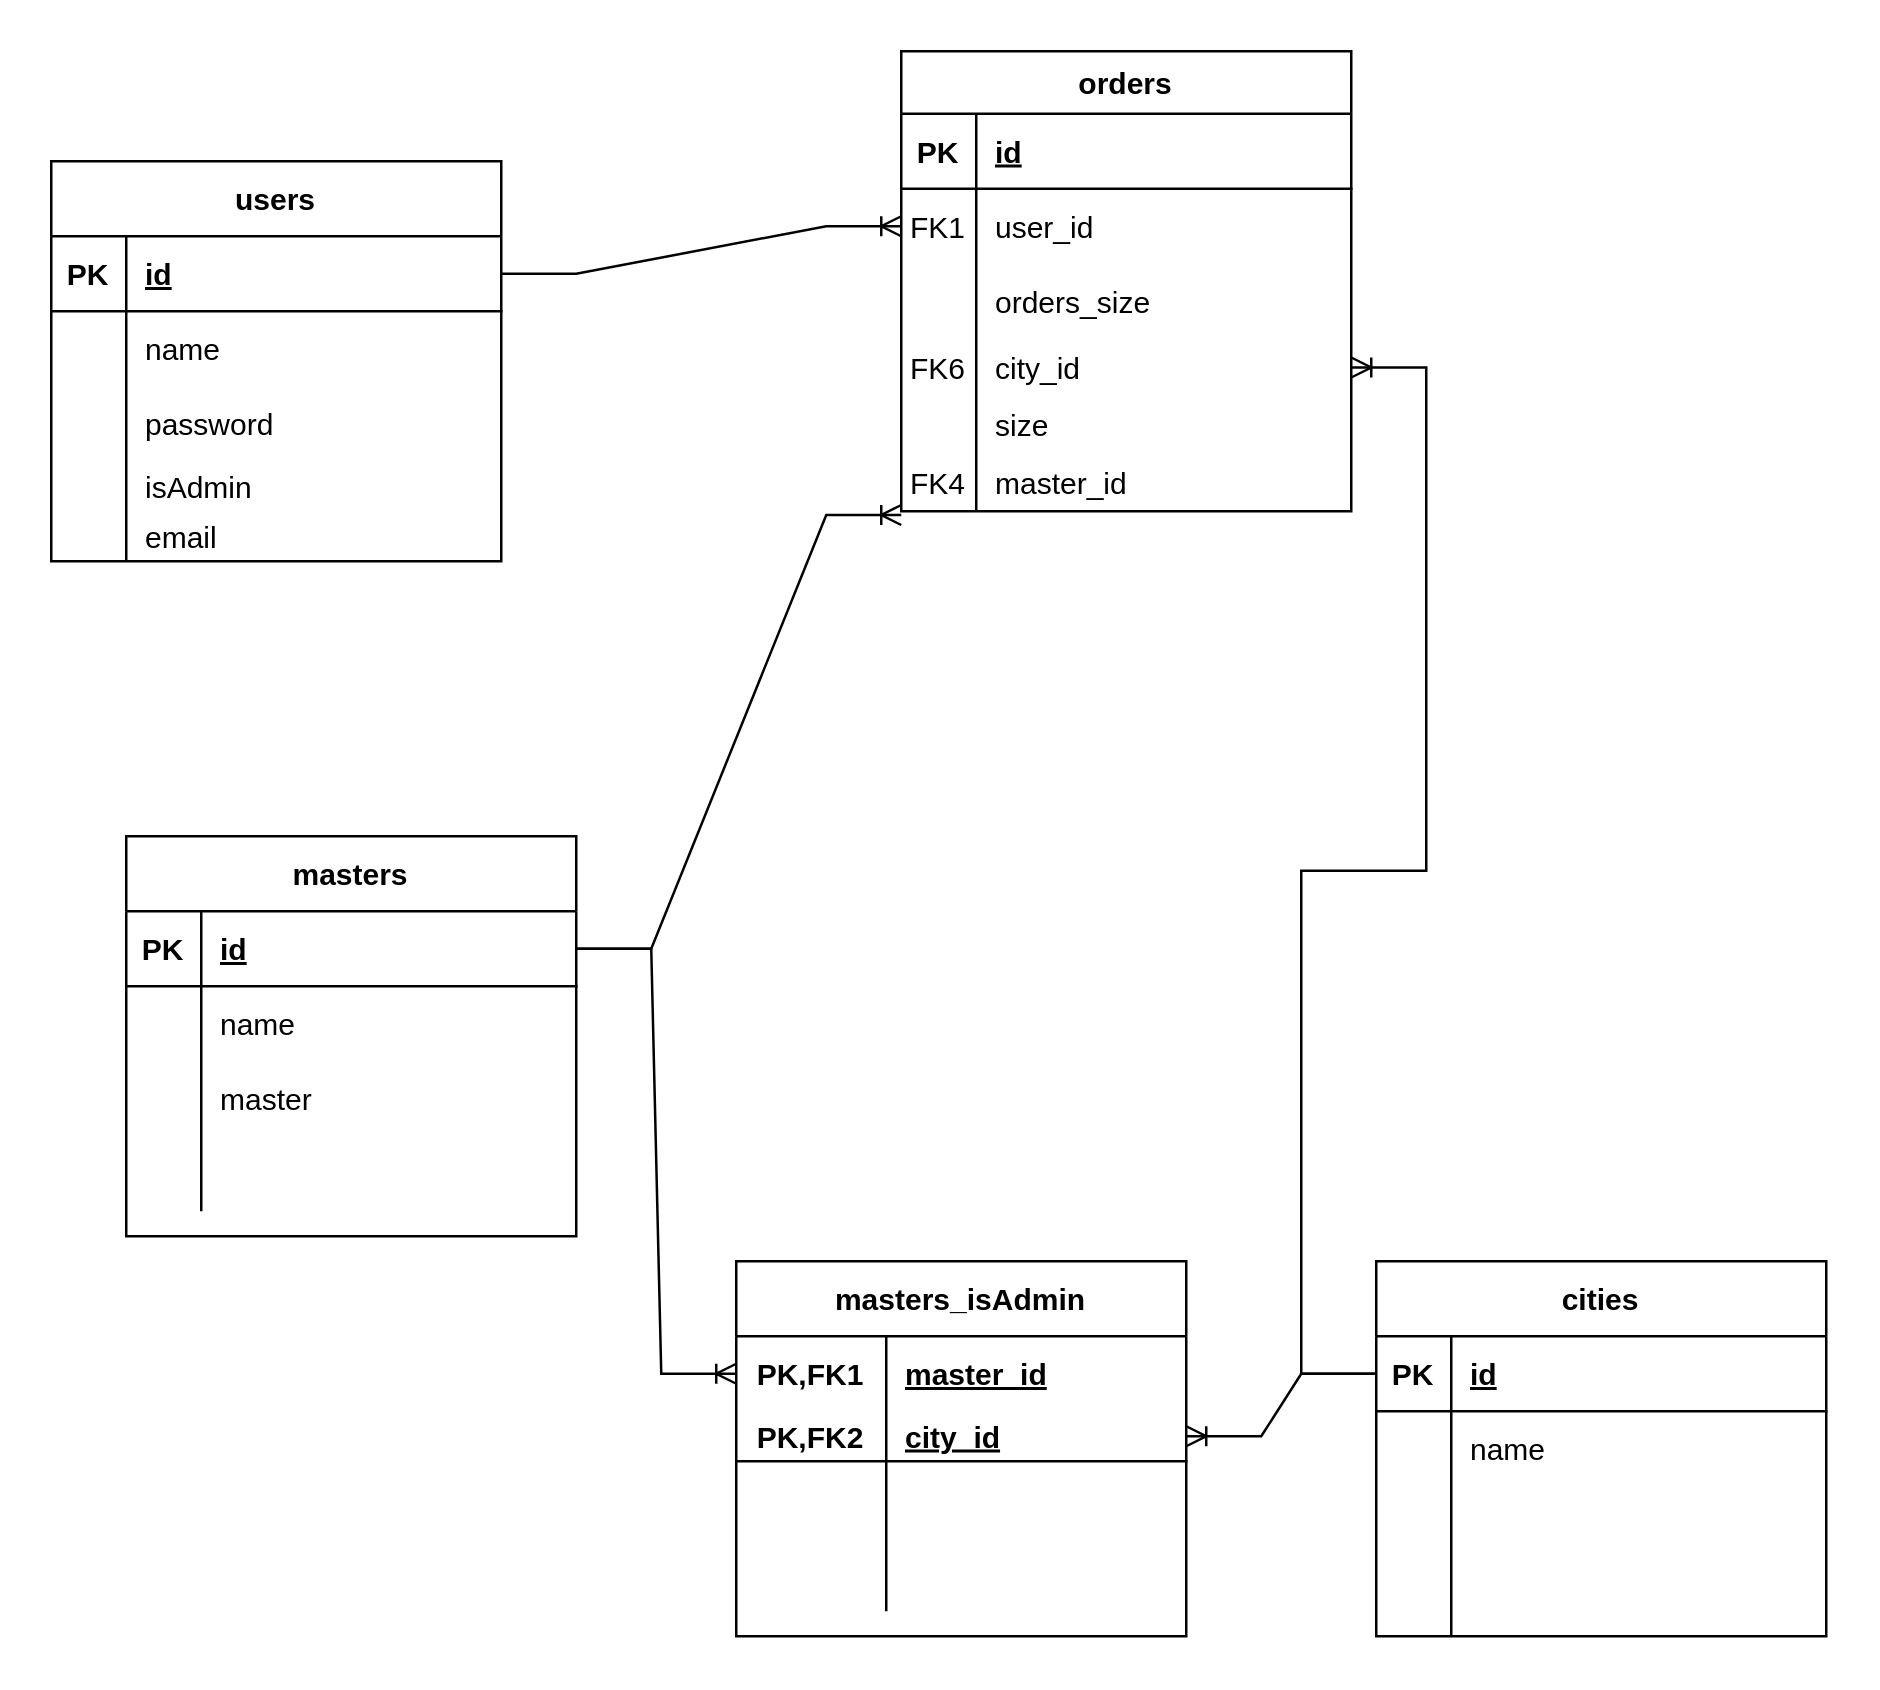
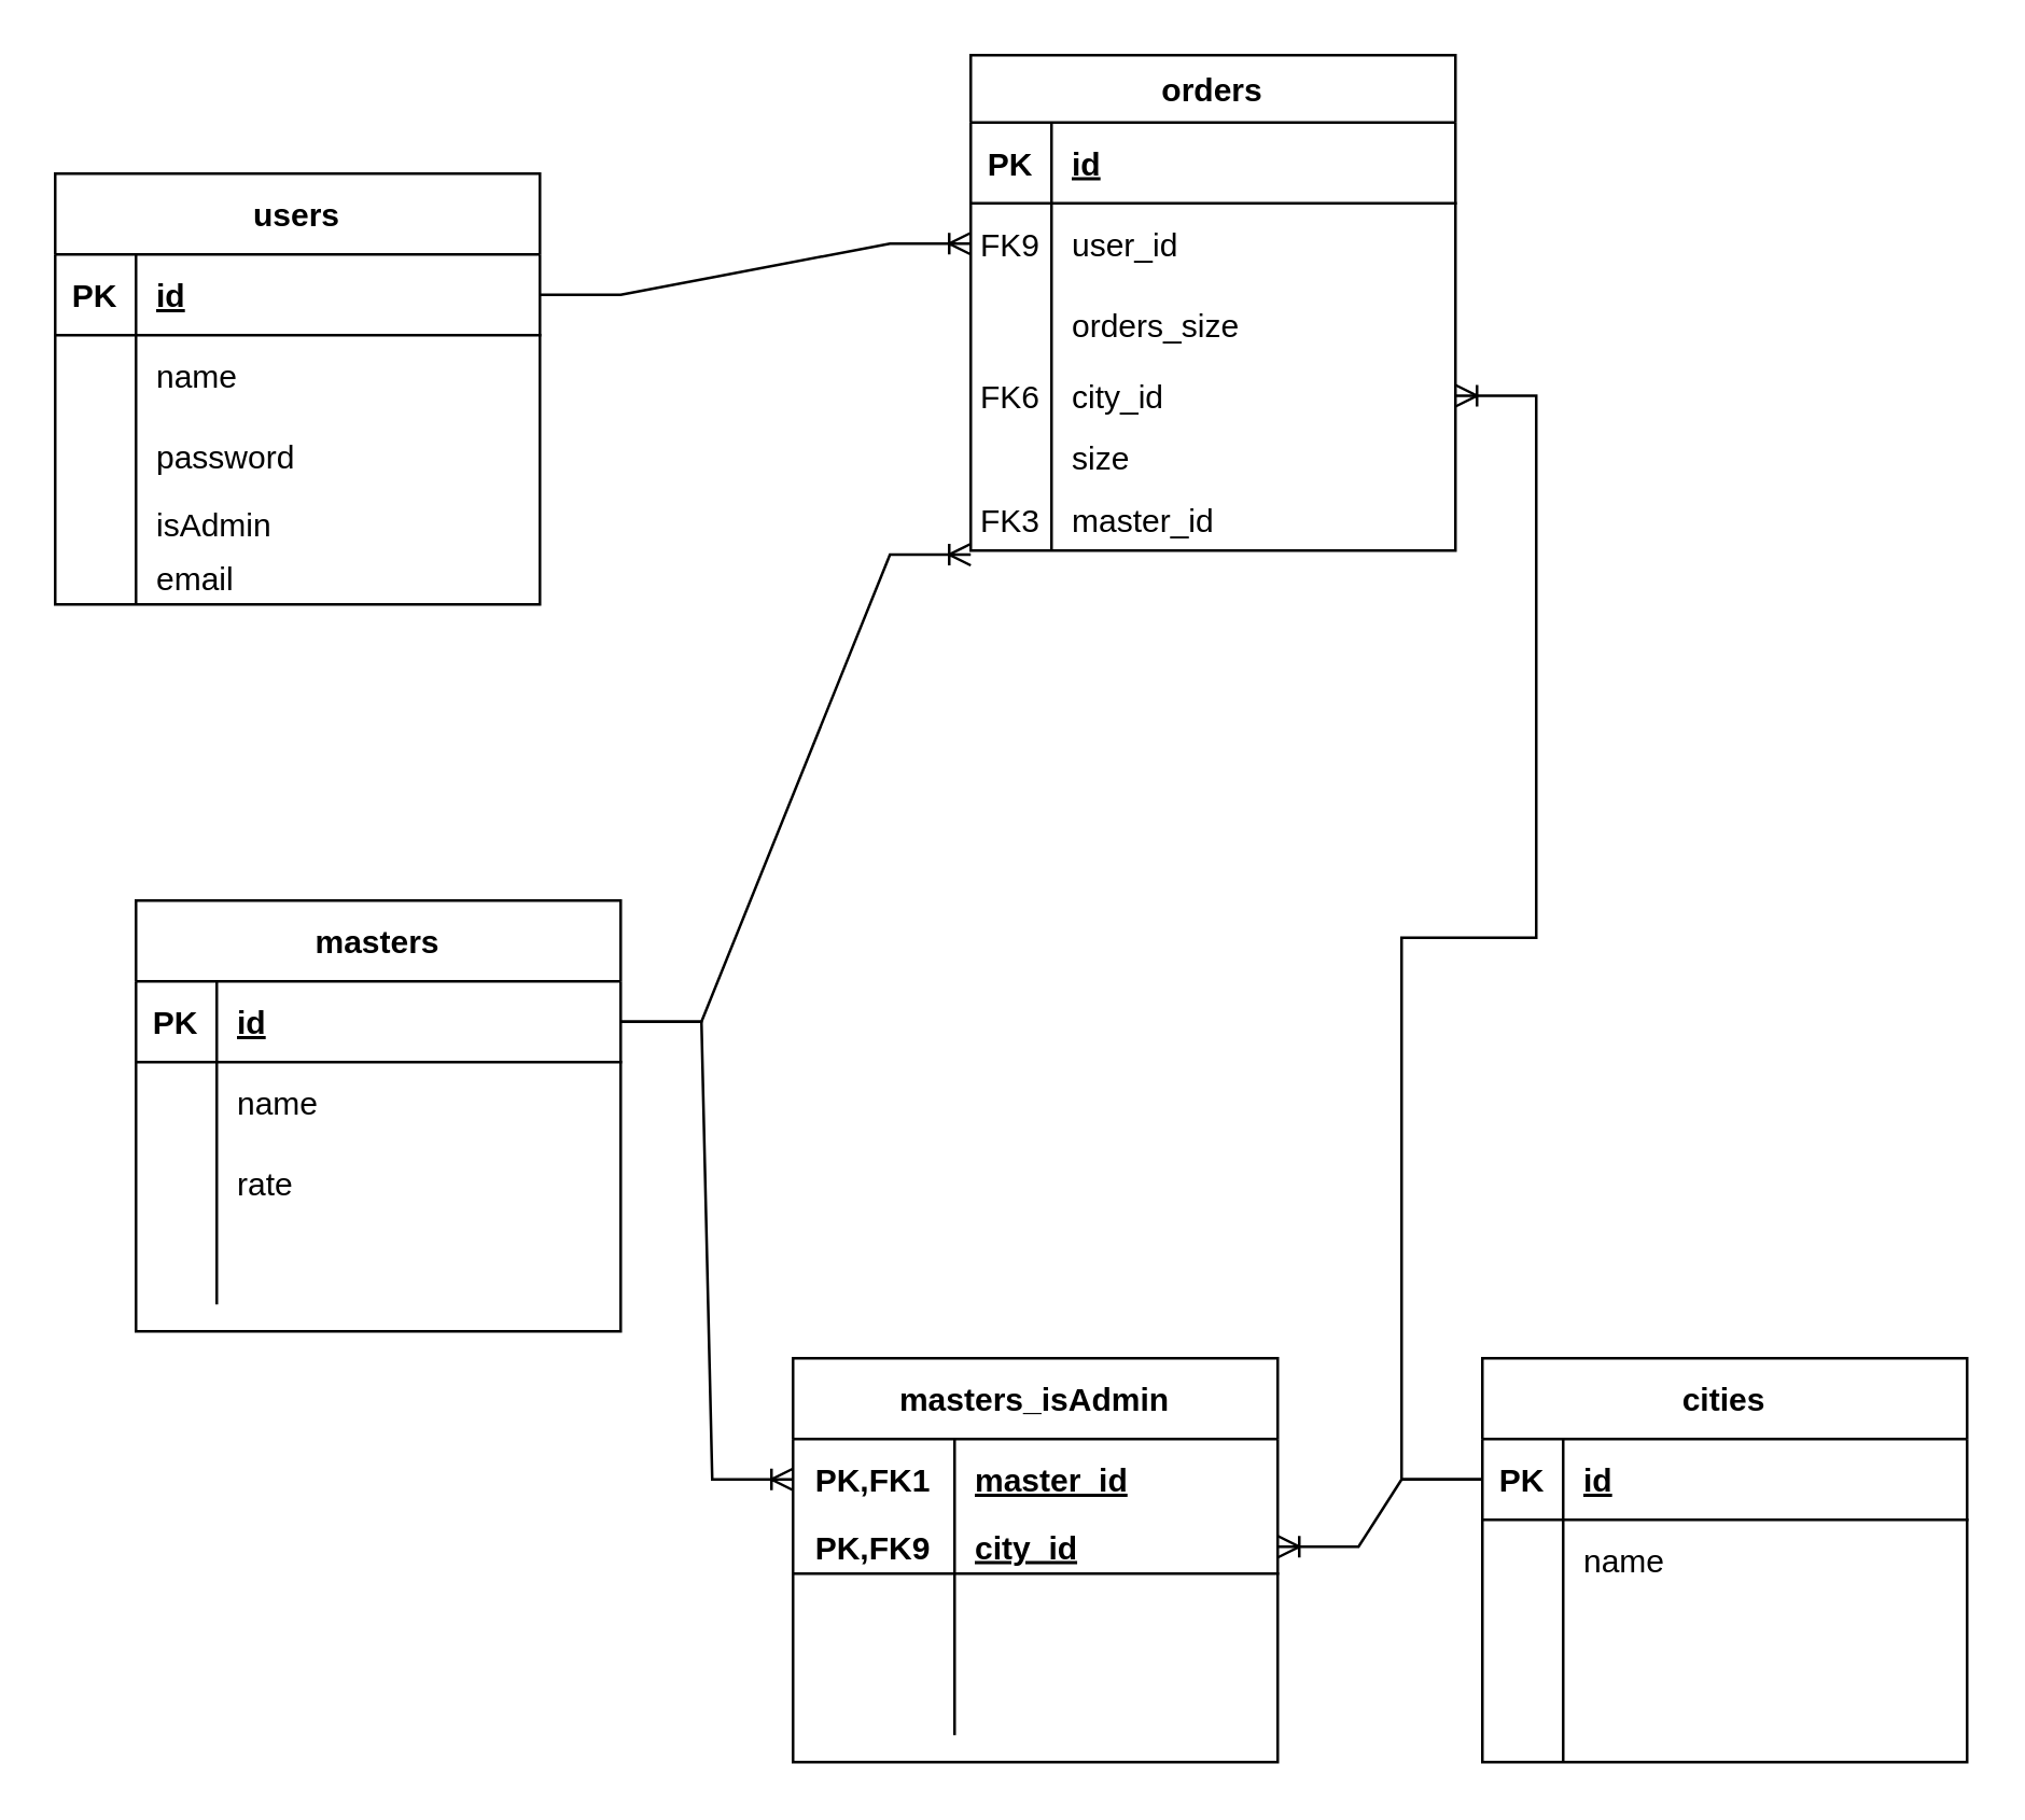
- <mxCell id="64" value="FK1" style="shape=partialRectangle;connectable=0;fillColor=none;top=0;left=0;bottom=0;right=0;editable=1;overflow=hidden;" vertex="1" parent="63"><mxGeometry width="30" height="30" as="geometry"><mxRectangle width="30" height="30" as="alternateBounds" /></mxGeometry></mxCell>
+ <mxCell id="64" value="FK9" style="shape=partialRectangle;connectable=0;fillColor=none;top=0;left=0;bottom=0;right=0;editable=1;overflow=hidden;" vertex="1" parent="63"><mxGeometry width="30" height="30" as="geometry"><mxRectangle width="30" height="30" as="alternateBounds" /></mxGeometry></mxCell>
- <mxCell id="76" value="FK4" style="shape=partialRectangle;connectable=0;fillColor=none;top=0;left=0;bottom=0;right=0;editable=1;overflow=hidden;" vertex="1" parent="75"><mxGeometry width="30" height="23" as="geometry"><mxRectangle width="30" height="23" as="alternateBounds" /></mxGeometry></mxCell>
+ <mxCell id="76" value="FK3" style="shape=partialRectangle;connectable=0;fillColor=none;top=0;left=0;bottom=0;right=0;editable=1;overflow=hidden;" vertex="1" parent="75"><mxGeometry width="30" height="23" as="geometry"><mxRectangle width="30" height="23" as="alternateBounds" /></mxGeometry></mxCell>
- <mxCell id="27" value="master" style="shape=partialRectangle;connectable=0;fillColor=none;top=0;left=0;bottom=0;right=0;align=left;spacingLeft=6;overflow=hidden;" vertex="1" parent="25"><mxGeometry x="30" width="150" height="30" as="geometry"><mxRectangle width="150" height="30" as="alternateBounds" /></mxGeometry></mxCell>
+ <mxCell id="27" value="rate" style="shape=partialRectangle;connectable=0;fillColor=none;top=0;left=0;bottom=0;right=0;align=left;spacingLeft=6;overflow=hidden;" vertex="1" parent="25"><mxGeometry x="30" width="150" height="30" as="geometry"><mxRectangle width="150" height="30" as="alternateBounds" /></mxGeometry></mxCell>
- <mxCell id="49" value="PK,FK2" style="shape=partialRectangle;connectable=0;fillColor=none;top=0;left=0;bottom=0;right=0;fontStyle=1;overflow=hidden;" vertex="1" parent="48"><mxGeometry width="60" height="20" as="geometry"><mxRectangle width="60" height="20" as="alternateBounds" /></mxGeometry></mxCell>
+ <mxCell id="49" value="PK,FK9" style="shape=partialRectangle;connectable=0;fillColor=none;top=0;left=0;bottom=0;right=0;fontStyle=1;overflow=hidden;" vertex="1" parent="48"><mxGeometry width="60" height="20" as="geometry"><mxRectangle width="60" height="20" as="alternateBounds" /></mxGeometry></mxCell>
